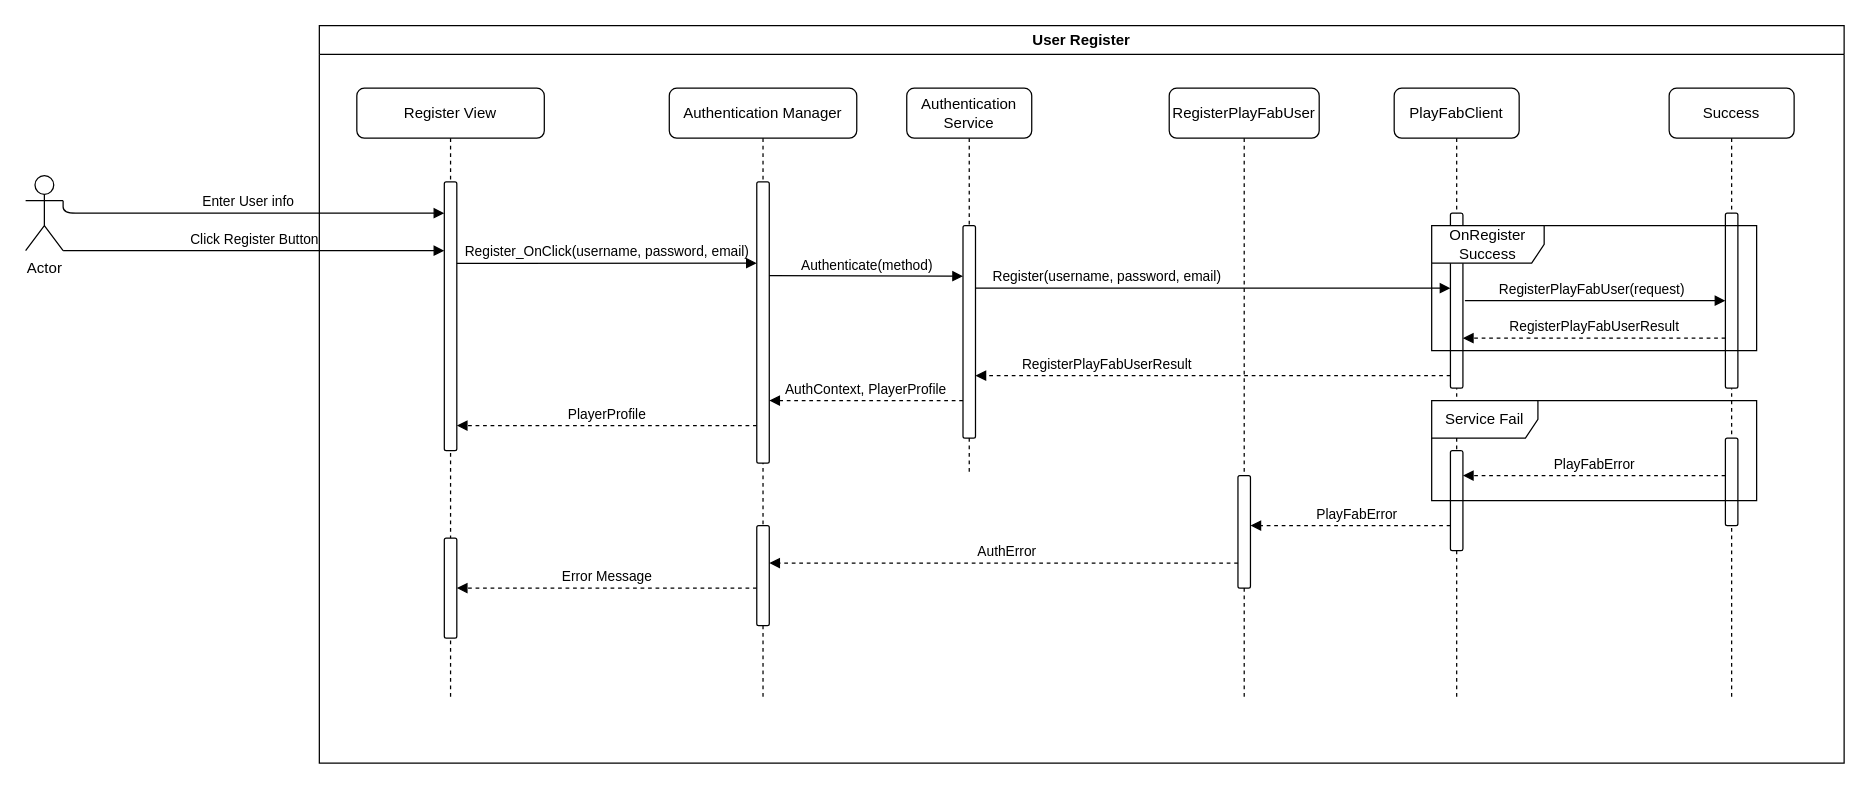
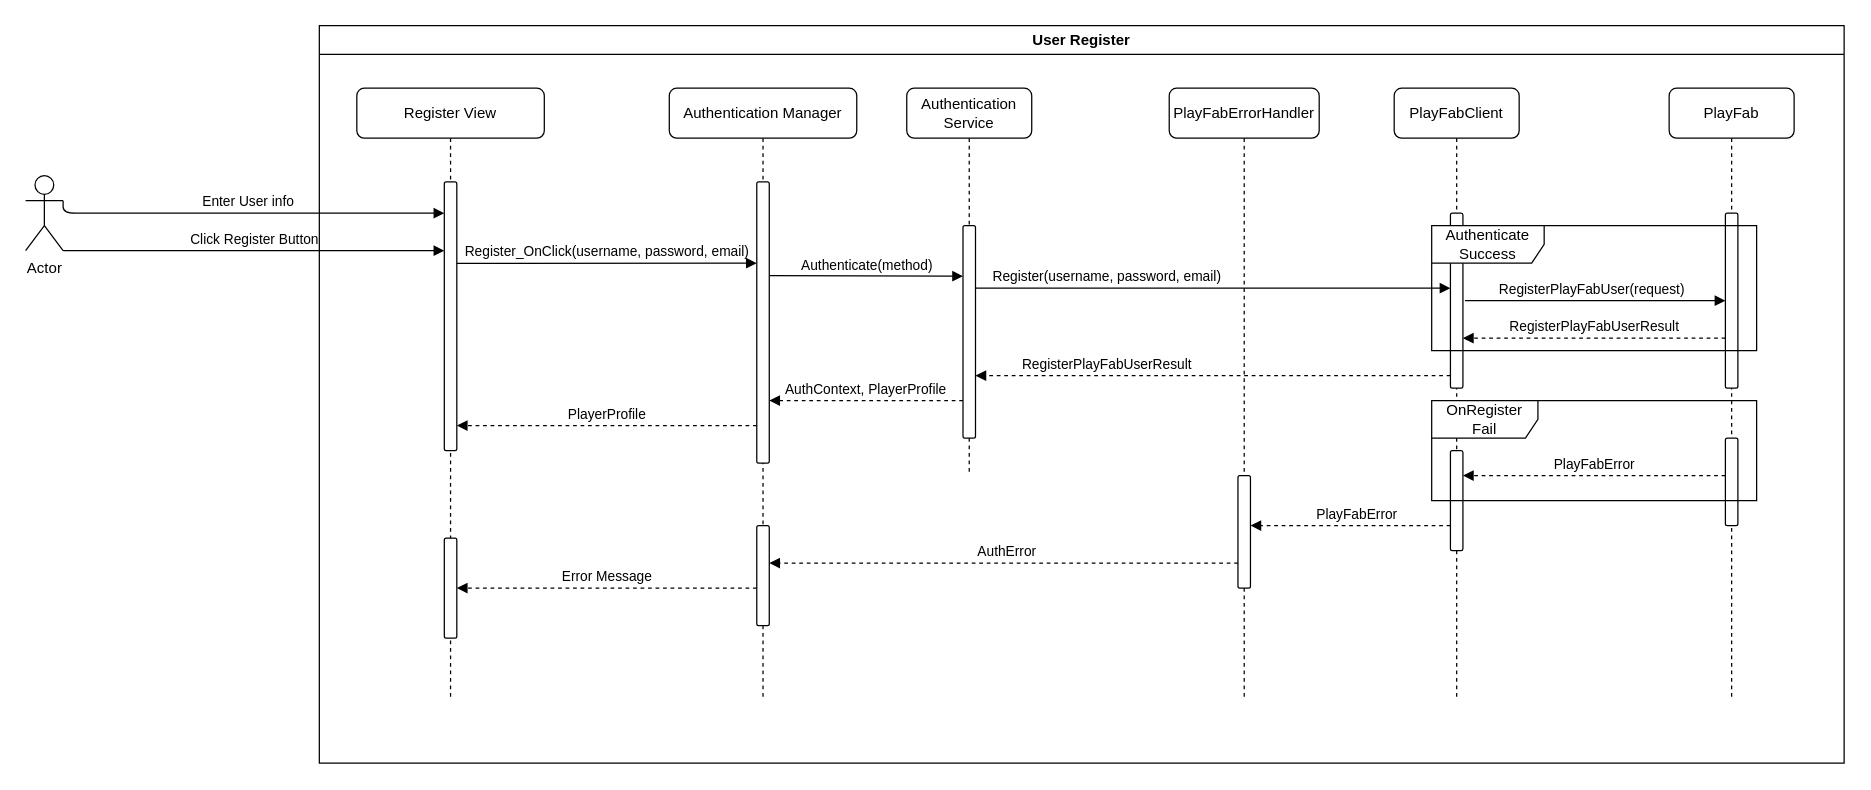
- <mxCell id="25" value="RegisterPlayFabUser" style="shape=umlLifeline;perimeter=lifelinePerimeter;whiteSpace=wrap;html=1;container=0;dropTarget=0;collapsible=0;recursiveResize=0;outlineConnect=0;portConstraint=eastwest;newEdgeStyle={&quot;edgeStyle&quot;:&quot;elbowEdgeStyle&quot;,&quot;elbow&quot;:&quot;vertical&quot;,&quot;curved&quot;:0,&quot;rounded&quot;:0};labelBackgroundColor=none;rounded=1;" parent="4" vertex="1"><mxGeometry x="680" y="50" width="120" height="490" as="geometry" /></mxCell>
+ <mxCell id="25" value="PlayFabErrorHandler" style="shape=umlLifeline;perimeter=lifelinePerimeter;whiteSpace=wrap;html=1;container=0;dropTarget=0;collapsible=0;recursiveResize=0;outlineConnect=0;portConstraint=eastwest;newEdgeStyle={&quot;edgeStyle&quot;:&quot;elbowEdgeStyle&quot;,&quot;elbow&quot;:&quot;vertical&quot;,&quot;curved&quot;:0,&quot;rounded&quot;:0};labelBackgroundColor=none;rounded=1;" parent="4" vertex="1"><mxGeometry x="680" y="50" width="120" height="490" as="geometry" /></mxCell>
- <mxCell id="19" value="Success" style="shape=umlLifeline;perimeter=lifelinePerimeter;whiteSpace=wrap;html=1;container=0;dropTarget=0;collapsible=0;recursiveResize=0;outlineConnect=0;portConstraint=eastwest;newEdgeStyle={&quot;edgeStyle&quot;:&quot;elbowEdgeStyle&quot;,&quot;elbow&quot;:&quot;vertical&quot;,&quot;curved&quot;:0,&quot;rounded&quot;:0};labelBackgroundColor=none;rounded=1;" parent="4" vertex="1"><mxGeometry x="1080" y="50" width="100" height="490" as="geometry" /></mxCell>
+ <mxCell id="19" value="PlayFab" style="shape=umlLifeline;perimeter=lifelinePerimeter;whiteSpace=wrap;html=1;container=0;dropTarget=0;collapsible=0;recursiveResize=0;outlineConnect=0;portConstraint=eastwest;newEdgeStyle={&quot;edgeStyle&quot;:&quot;elbowEdgeStyle&quot;,&quot;elbow&quot;:&quot;vertical&quot;,&quot;curved&quot;:0,&quot;rounded&quot;:0};labelBackgroundColor=none;rounded=1;" parent="4" vertex="1"><mxGeometry x="1080" y="50" width="100" height="490" as="geometry" /></mxCell>
- <mxCell id="23" value="OnRegister Success" style="shape=umlFrame;whiteSpace=wrap;html=1;pointerEvents=0;labelBackgroundColor=none;rounded=1;width=90;height=30;" parent="4" vertex="1"><mxGeometry x="890" y="160" width="260" height="100" as="geometry" /></mxCell>
+ <mxCell id="23" value="Authenticate Success" style="shape=umlFrame;whiteSpace=wrap;html=1;pointerEvents=0;labelBackgroundColor=none;rounded=1;width=90;height=30;" parent="4" vertex="1"><mxGeometry x="890" y="160" width="260" height="100" as="geometry" /></mxCell>
- <mxCell id="31" value="Service Fail" style="shape=umlFrame;whiteSpace=wrap;html=1;pointerEvents=0;labelBackgroundColor=none;rounded=1;width=85;height=30;" parent="4" vertex="1"><mxGeometry x="890" y="300" width="260" height="80" as="geometry" /></mxCell>
+ <mxCell id="31" value="OnRegister Fail" style="shape=umlFrame;whiteSpace=wrap;html=1;pointerEvents=0;labelBackgroundColor=none;rounded=1;width=85;height=30;" parent="4" vertex="1"><mxGeometry x="890" y="300" width="260" height="80" as="geometry" /></mxCell>
